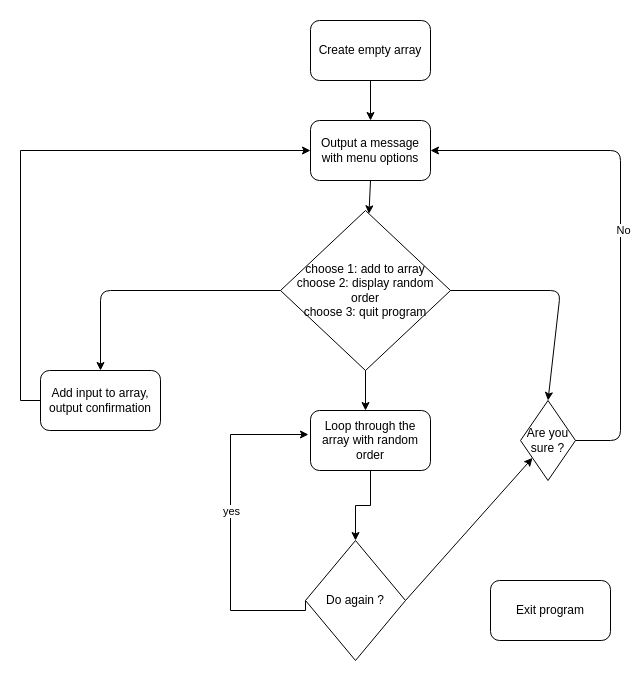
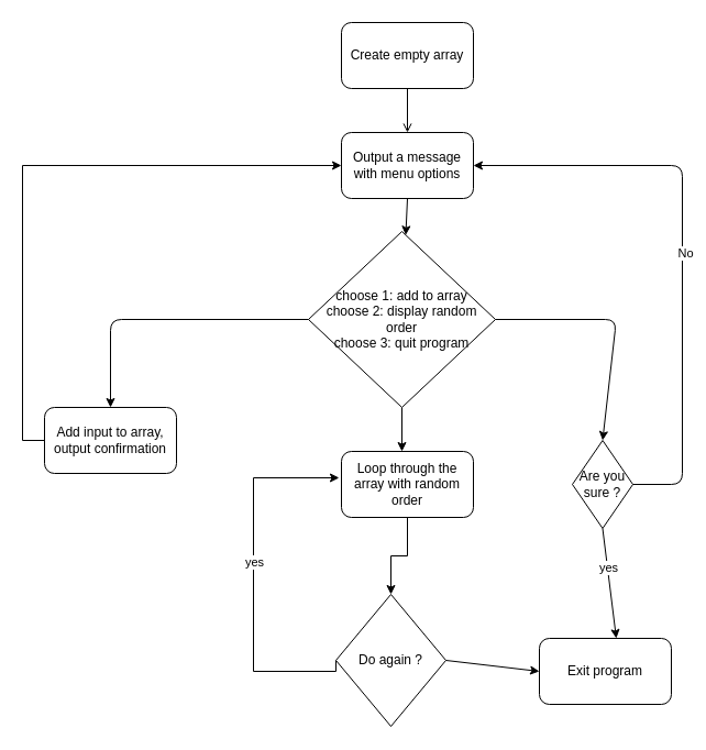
- <mxCell id="3" value="" style="endArrow=classic;html=1;exitX=0.5;exitY=1;exitDx=0;exitDy=0;entryX=0.5;entryY=0;entryDx=0;entryDy=0;" edge="1" parent="1" source="9" target="2"><mxGeometry width="50" height="50" relative="1" as="geometry"><mxPoint x="370" y="90" as="sourcePoint" /><mxPoint x="470" y="250" as="targetPoint" /></mxGeometry></mxCell>
+ <mxCell id="3" value="" style="endArrow=open;html=1;exitX=0.5;exitY=1;exitDx=0;exitDy=0;entryX=0.5;entryY=0;entryDx=0;entryDy=0;" edge="1" parent="1" source="9" target="2"><mxGeometry width="50" height="50" relative="1" as="geometry"><mxPoint x="370" y="90" as="sourcePoint" /><mxPoint x="470" y="250" as="targetPoint" /></mxGeometry></mxCell>
+ <mxCell id="20" value="" style="endArrow=classic;html=1;exitX=0.5;exitY=1;exitDx=0;exitDy=0;entryX=0.583;entryY=0;entryDx=0;entryDy=0;entryPerimeter=0;" edge="1" parent="1" source="19" target="17"><mxGeometry width="50" height="50" relative="1" as="geometry"><mxPoint x="420" y="640" as="sourcePoint" /><mxPoint x="470" y="590" as="targetPoint" /></mxGeometry></mxCell>
+ <mxCell id="21" value="yes" style="edgeLabel;html=1;align=center;verticalAlign=middle;resizable=0;points=[];" vertex="1" connectable="0" parent="20"><mxGeometry x="-0.28" y="1" relative="1" as="geometry"><mxPoint as="offset" /></mxGeometry></mxCell>
- <mxCell id="18" value="" style="endArrow=classic;html=1;exitX=1;exitY=0.5;exitDx=0;exitDy=0;" edge="1" parent="1" source="15" target="19"><mxGeometry width="50" height="50" relative="1" as="geometry"><mxPoint x="420" y="650" as="sourcePoint" /><mxPoint x="470" y="600" as="targetPoint" /></mxGeometry></mxCell>
+ <mxCell id="18" value="" style="endArrow=classic;html=1;exitX=1;exitY=0.5;exitDx=0;exitDy=0;entryX=0;entryY=0.5;entryDx=0;entryDy=0;" edge="1" parent="1" source="15" target="17"><mxGeometry width="50" height="50" relative="1" as="geometry"><mxPoint x="420" y="650" as="sourcePoint" /><mxPoint x="470" y="600" as="targetPoint" /></mxGeometry></mxCell>
